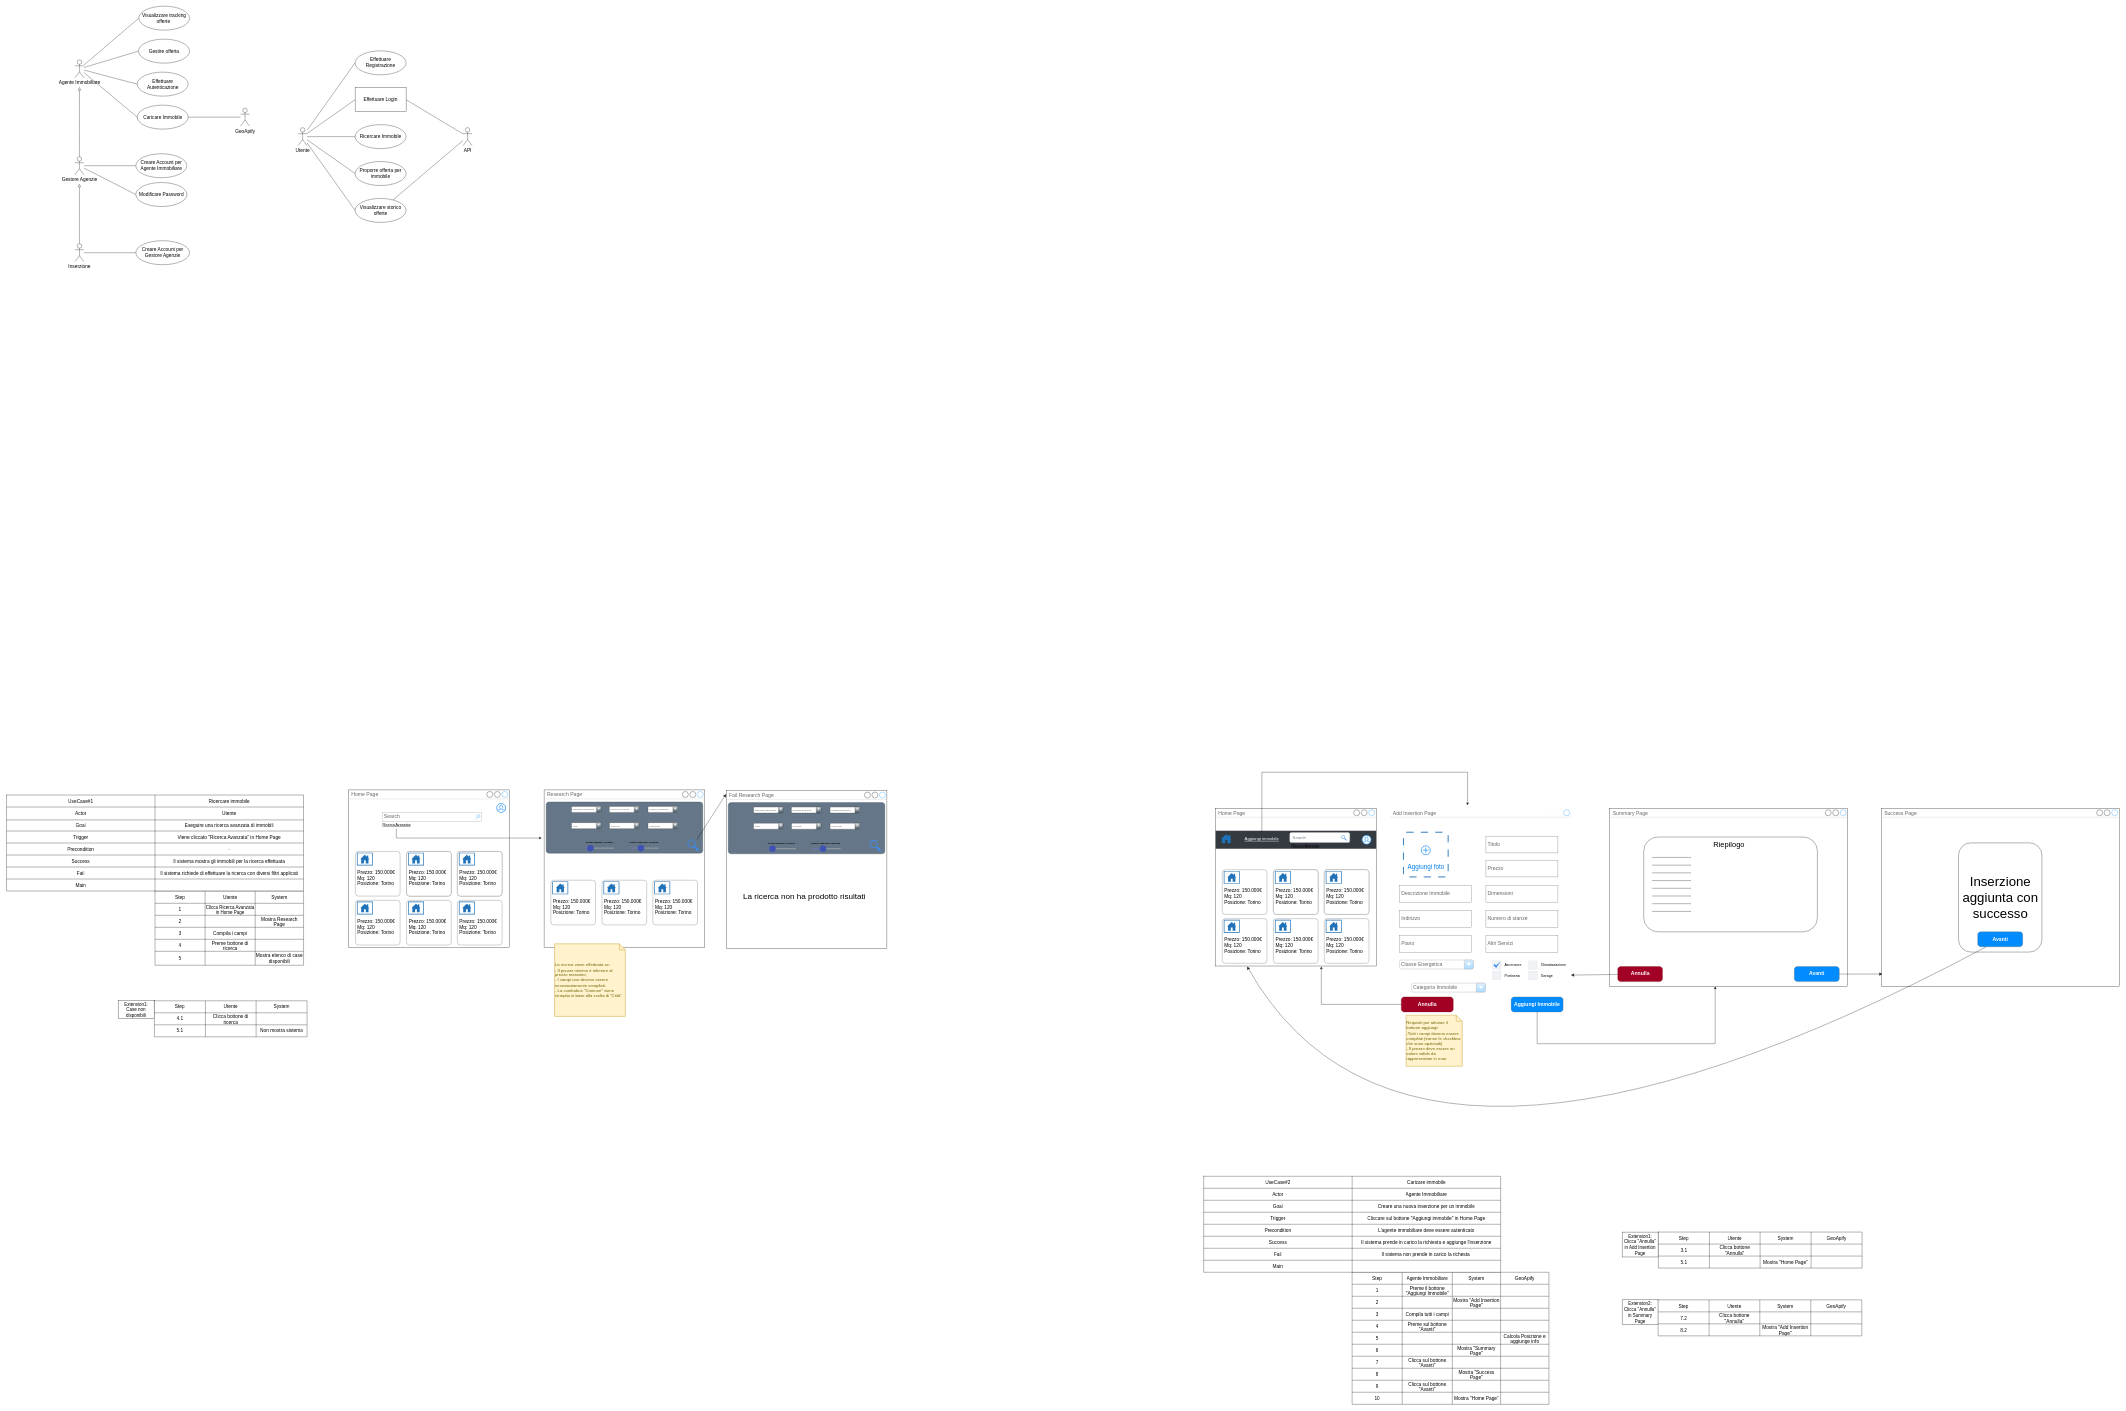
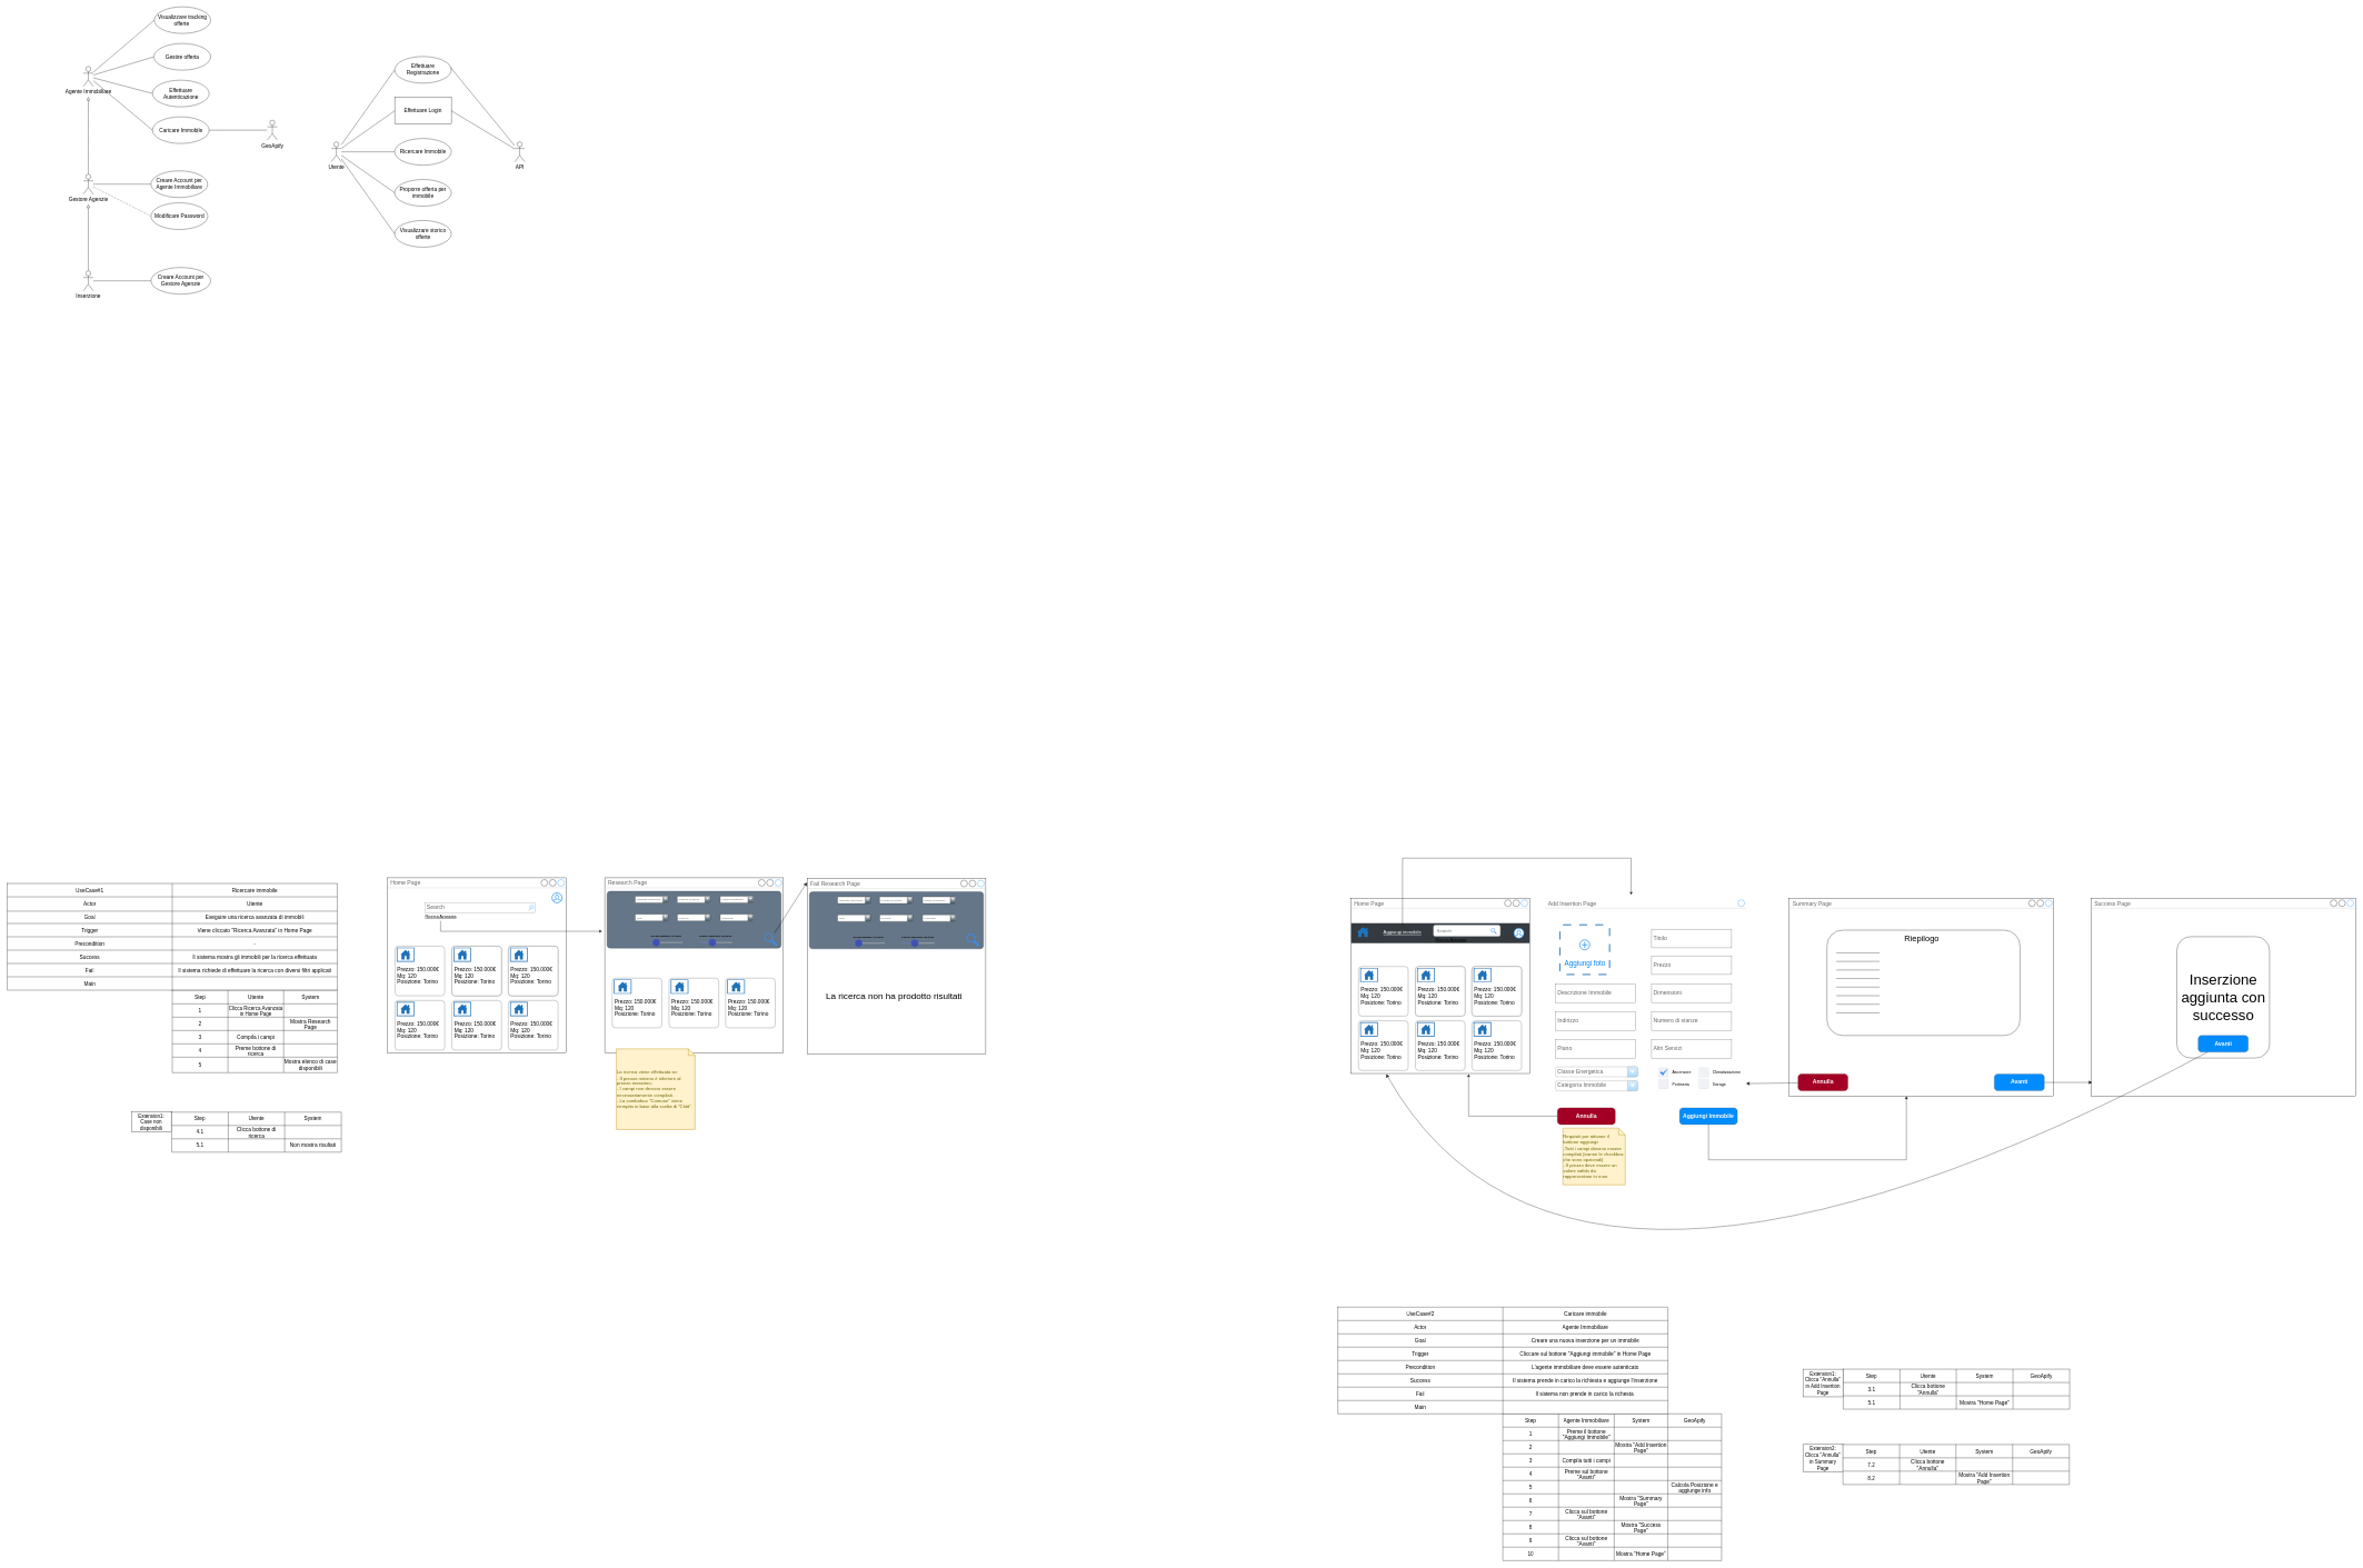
- <mxCell id="28" style="edgeStyle=none;curved=1;rounded=0;orthogonalLoop=1;jettySize=auto;html=1;fontSize=12;startSize=8;endSize=8;endArrow=none;endFill=0;" parent="1" source="27" target="36" edge="1"><mxGeometry relative="1" as="geometry" /></mxCell>
+ <mxCell id="28" style="edgeStyle=none;curved=1;rounded=0;orthogonalLoop=1;jettySize=auto;html=1;entryX=0.984;entryY=0.408;entryDx=0;entryDy=0;entryPerimeter=0;fontSize=12;startSize=8;endSize=8;endArrow=none;endFill=0;" parent="1" source="27" target="23" edge="1"><mxGeometry relative="1" as="geometry" /></mxCell>
- <mxCell id="2" style="edgeStyle=none;curved=1;rounded=0;orthogonalLoop=1;jettySize=auto;html=1;entryX=0;entryY=0.5;entryDx=0;entryDy=0;fontSize=12;startSize=8;endSize=8;endArrow=none;endFill=0;" parent="1" source="8" target="19" edge="1"><mxGeometry relative="1" as="geometry" /></mxCell>
+ <mxCell id="2" style="edgeStyle=none;curved=1;rounded=0;orthogonalLoop=1;jettySize=auto;html=1;entryX=0;entryY=0.5;entryDx=0;entryDy=0;fontSize=12;startSize=8;endSize=8;endArrow=none;endFill=0;dashed=1;" parent="1" source="8" target="19" edge="1"><mxGeometry relative="1" as="geometry" /></mxCell>
- <mxCell id="286" value="Categoria Immobile" style="strokeWidth=1;shadow=0;dashed=0;align=center;html=1;shape=mxgraph.mockup.forms.comboBox;strokeColor=#999999;fillColor=#ddeeff;align=left;fillColor2=#aaddff;mainText=;fontColor=#666666;fontSize=17;spacingLeft=3;" parent="1" vertex="1"><mxGeometry x="4704" y="3277" width="246" height="30" as="geometry" /></mxCell>
+ <mxCell id="286" value="Categoria Immobile" style="strokeWidth=1;shadow=0;dashed=0;align=center;html=1;shape=mxgraph.mockup.forms.comboBox;strokeColor=#999999;fillColor=#ddeeff;align=left;fillColor2=#aaddff;mainText=;fontColor=#666666;fontSize=17;spacingLeft=3;" parent="1" vertex="1"><mxGeometry x="4664" y="3242" width="246" height="30" as="geometry" /></mxCell>
- <mxCell id="244" value="Non mostra sistema" style="shape=partialRectangle;html=1;whiteSpace=wrap;connectable=0;strokeColor=inherit;overflow=hidden;fillColor=none;top=0;left=0;bottom=0;right=0;pointerEvents=1;fontSize=16;" parent="241" vertex="1"><mxGeometry x="339" width="170" height="40" as="geometry"><mxRectangle width="170" height="40" as="alternateBounds" /></mxGeometry></mxCell>
+ <mxCell id="244" value="Non mostra risultati" style="shape=partialRectangle;html=1;whiteSpace=wrap;connectable=0;strokeColor=inherit;overflow=hidden;fillColor=none;top=0;left=0;bottom=0;right=0;pointerEvents=1;fontSize=16;" parent="241" vertex="1"><mxGeometry x="339" width="170" height="40" as="geometry"><mxRectangle width="170" height="40" as="alternateBounds" /></mxGeometry></mxCell>
